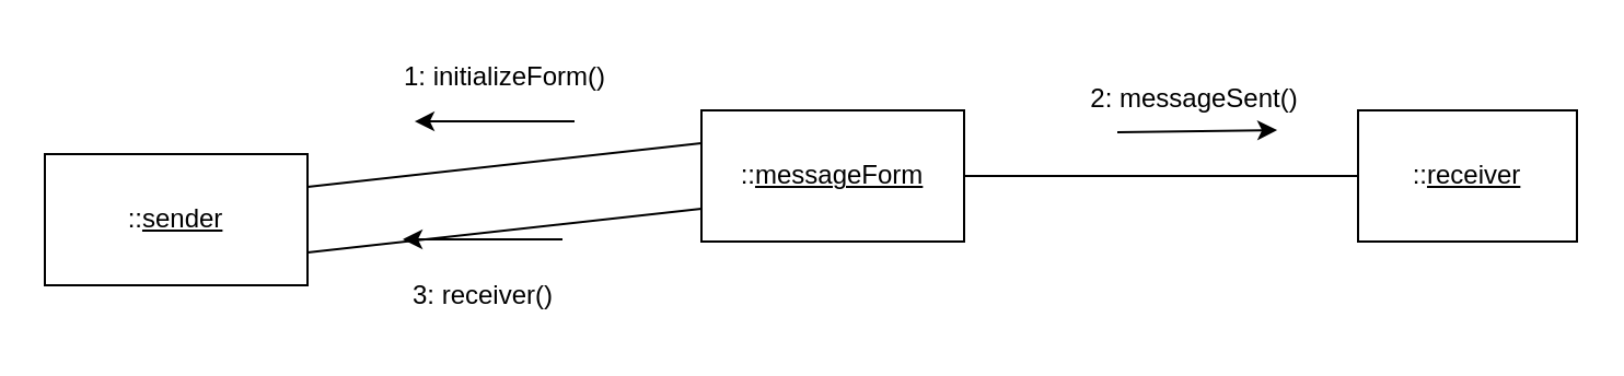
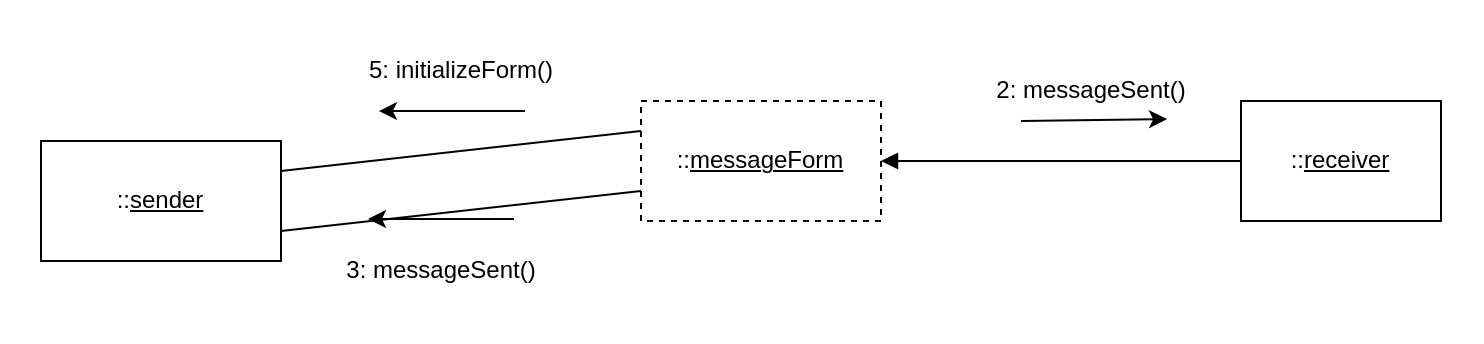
- <mxCell id="8" value="1: initializeForm()" style="text;html=1;align=center;verticalAlign=middle;resizable=0;points=[];autosize=1;strokeColor=none;fillColor=none;" vertex="1" parent="1"><mxGeometry x="170" y="20" width="120" height="30" as="geometry" /></mxCell>
+ <mxCell id="8" value="5: initializeForm()" style="text;html=1;align=center;verticalAlign=middle;resizable=0;points=[];autosize=1;strokeColor=none;fillColor=none;" vertex="1" parent="1"><mxGeometry x="170" y="20" width="120" height="30" as="geometry" /></mxCell>
- <mxCell id="4" value="::&lt;u&gt;messageForm&lt;/u&gt;" style="rounded=0;whiteSpace=wrap;html=1;" vertex="1" parent="1"><mxGeometry x="320" y="50" width="120" height="60" as="geometry" /></mxCell>
+ <mxCell id="4" value="::&lt;u&gt;messageForm&lt;/u&gt;" style="rounded=0;whiteSpace=wrap;html=1;dashed=1;" vertex="1" parent="1"><mxGeometry x="320" y="50" width="120" height="60" as="geometry" /></mxCell>
- <mxCell id="7" value="" style="endArrow=none;html=1;rounded=0;entryX=1;entryY=0.5;entryDx=0;entryDy=0;exitX=0;exitY=0.5;exitDx=0;exitDy=0;" edge="1" parent="1" source="3" target="4"><mxGeometry width="50" height="50" relative="1" as="geometry"><mxPoint x="350" y="80" as="sourcePoint" /><mxPoint x="400" y="30" as="targetPoint" /></mxGeometry></mxCell>
+ <mxCell id="7" value="" style="endArrow=block;html=1;rounded=0;entryX=1;entryY=0.5;entryDx=0;entryDy=0;exitX=0;exitY=0.5;exitDx=0;exitDy=0;" edge="1" parent="1" source="3" target="4"><mxGeometry width="50" height="50" relative="1" as="geometry"><mxPoint x="350" y="80" as="sourcePoint" /><mxPoint x="400" y="30" as="targetPoint" /></mxGeometry></mxCell>
- <mxCell id="11" value="3: receiver()" style="text;html=1;align=center;verticalAlign=middle;resizable=0;points=[];autosize=1;strokeColor=none;fillColor=none;" vertex="1" parent="1"><mxGeometry x="160" y="120" width="120" height="30" as="geometry" /></mxCell>
+ <mxCell id="11" value="3: messageSent()" style="text;html=1;align=center;verticalAlign=middle;resizable=0;points=[];autosize=1;strokeColor=none;fillColor=none;" vertex="1" parent="1"><mxGeometry x="160" y="120" width="120" height="30" as="geometry" /></mxCell>
